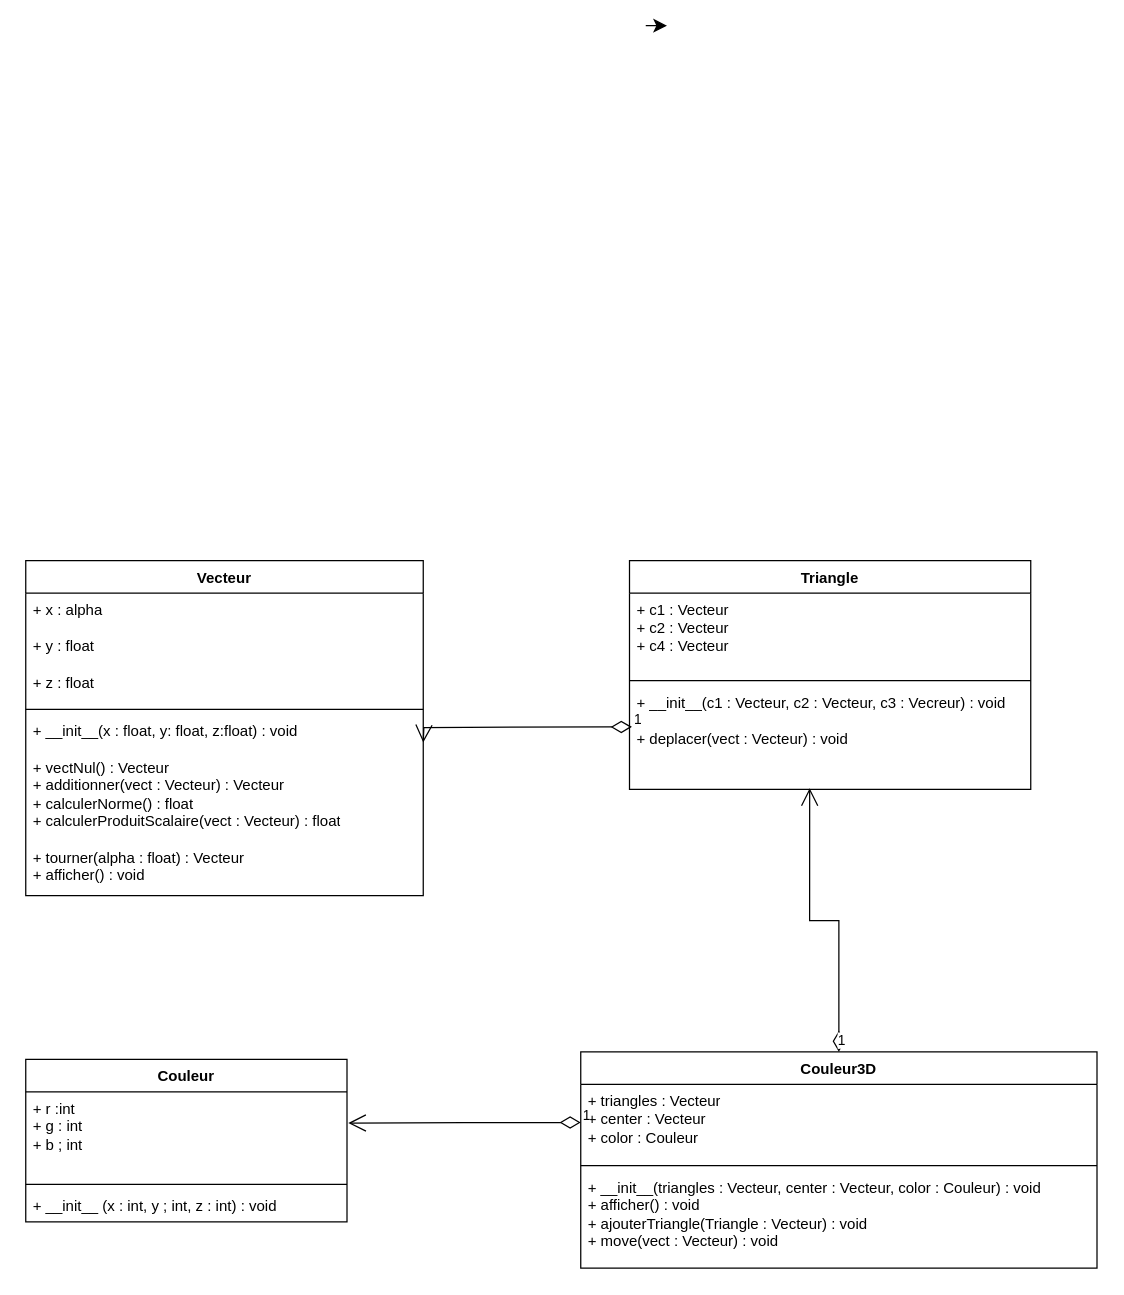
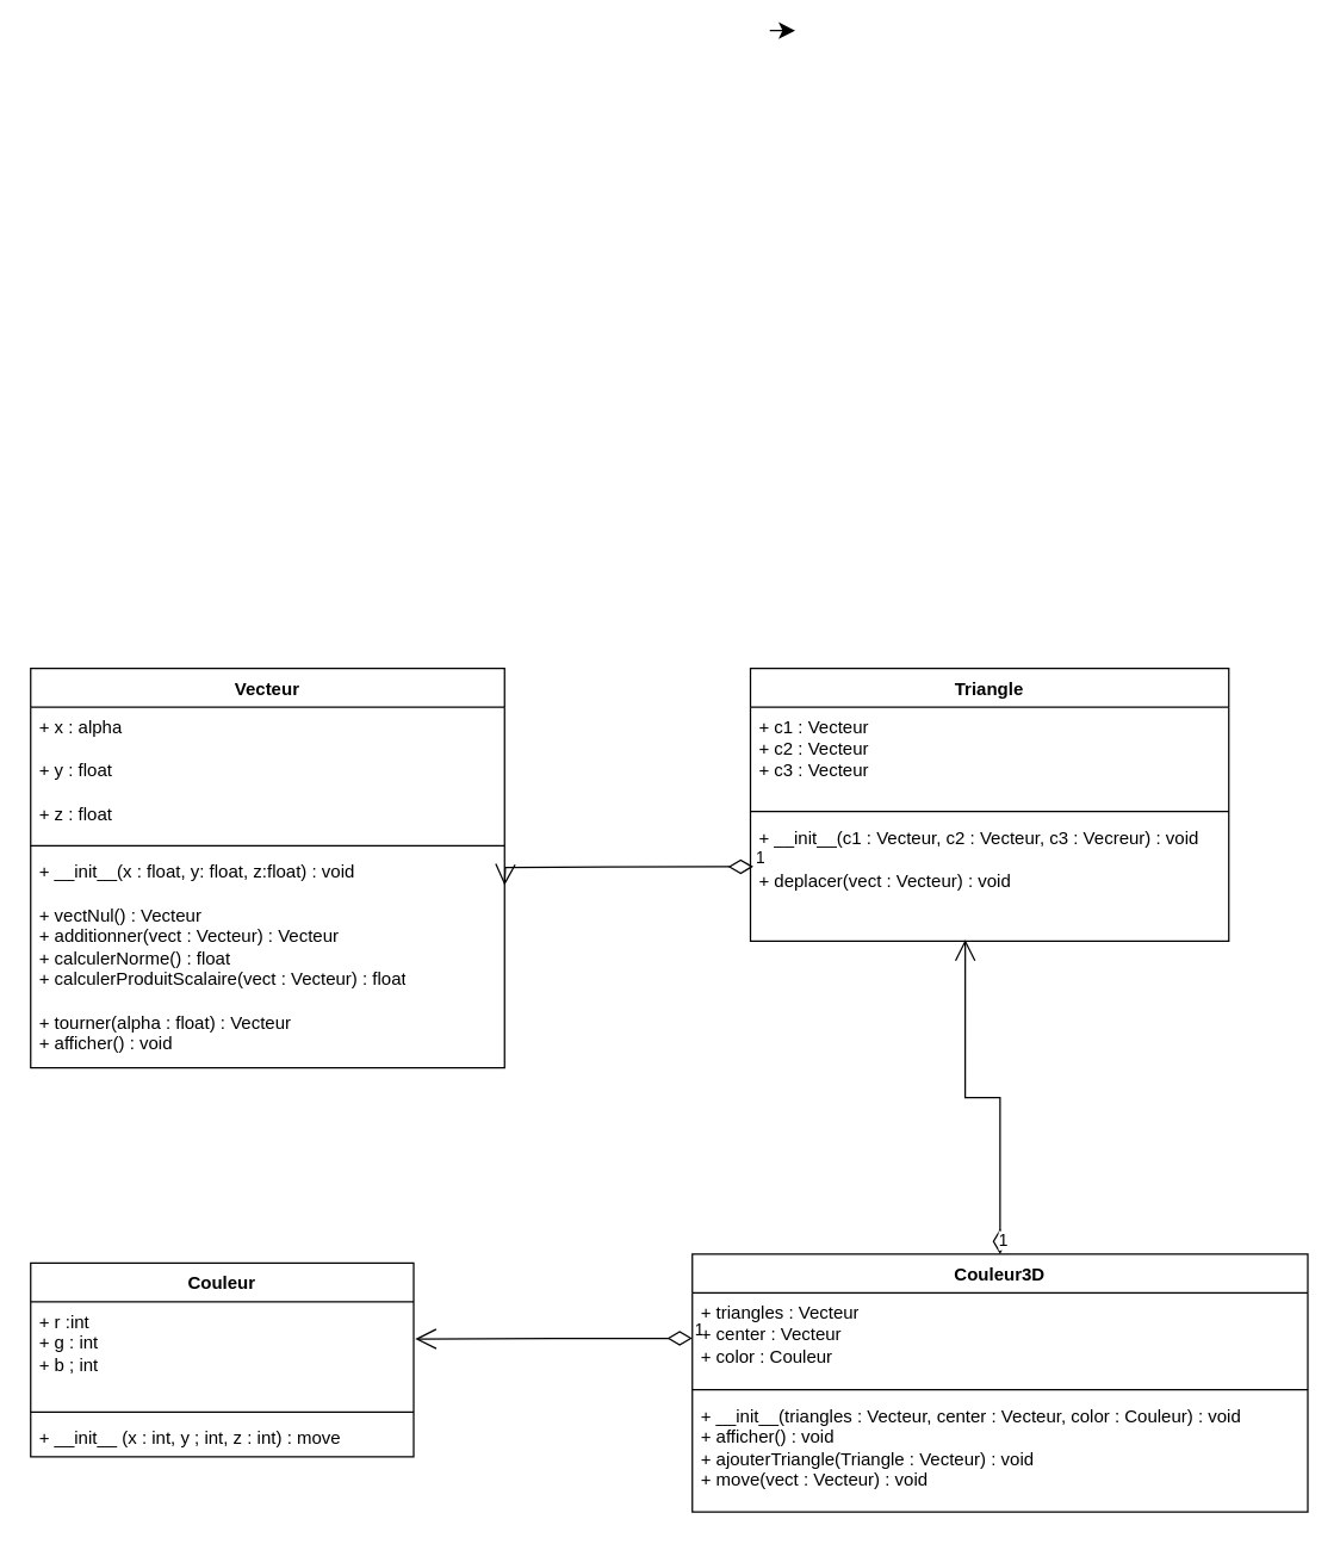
- <mxCell id="8" value="&lt;div&gt;+ c1 : Vecteur&lt;/div&gt;&lt;div&gt;+ c2 : Vecteur&lt;/div&gt;&lt;div&gt;+ c4 : Vecteur&lt;br&gt;&lt;/div&gt;&lt;div&gt;&lt;br&gt;&lt;/div&gt;&lt;div&gt;&lt;br&gt;&lt;/div&gt;" style="text;strokeColor=none;fillColor=none;align=left;verticalAlign=top;spacingLeft=4;spacingRight=4;overflow=hidden;rotatable=0;points=[[0,0.5],[1,0.5]];portConstraint=eastwest;whiteSpace=wrap;html=1;" vertex="1" parent="7"><mxGeometry y="26" width="321" height="66" as="geometry" /></mxCell>
+ <mxCell id="8" value="&lt;div&gt;+ c1 : Vecteur&lt;/div&gt;&lt;div&gt;+ c2 : Vecteur&lt;/div&gt;&lt;div&gt;+ c3 : Vecteur&lt;br&gt;&lt;/div&gt;&lt;div&gt;&lt;br&gt;&lt;/div&gt;&lt;div&gt;&lt;br&gt;&lt;/div&gt;" style="text;strokeColor=none;fillColor=none;align=left;verticalAlign=top;spacingLeft=4;spacingRight=4;overflow=hidden;rotatable=0;points=[[0,0.5],[1,0.5]];portConstraint=eastwest;whiteSpace=wrap;html=1;" vertex="1" parent="7"><mxGeometry y="26" width="321" height="66" as="geometry" /></mxCell>
- <mxCell id="14" value="&lt;div&gt;+ __init__ (x : int, y ; int, z : int) : void&lt;/div&gt;&lt;div&gt;&lt;br&gt;&lt;/div&gt;" style="text;strokeColor=none;fillColor=none;align=left;verticalAlign=top;spacingLeft=4;spacingRight=4;overflow=hidden;rotatable=0;points=[[0,0.5],[1,0.5]];portConstraint=eastwest;whiteSpace=wrap;html=1;" vertex="1" parent="11"><mxGeometry y="104" width="257" height="26" as="geometry" /></mxCell>
+ <mxCell id="14" value="&lt;div&gt;+ __init__ (x : int, y ; int, z : int) : move&lt;/div&gt;&lt;div&gt;&lt;br&gt;&lt;/div&gt;" style="text;strokeColor=none;fillColor=none;align=left;verticalAlign=top;spacingLeft=4;spacingRight=4;overflow=hidden;rotatable=0;points=[[0,0.5],[1,0.5]];portConstraint=eastwest;whiteSpace=wrap;html=1;" vertex="1" parent="11"><mxGeometry y="104" width="257" height="26" as="geometry" /></mxCell>
